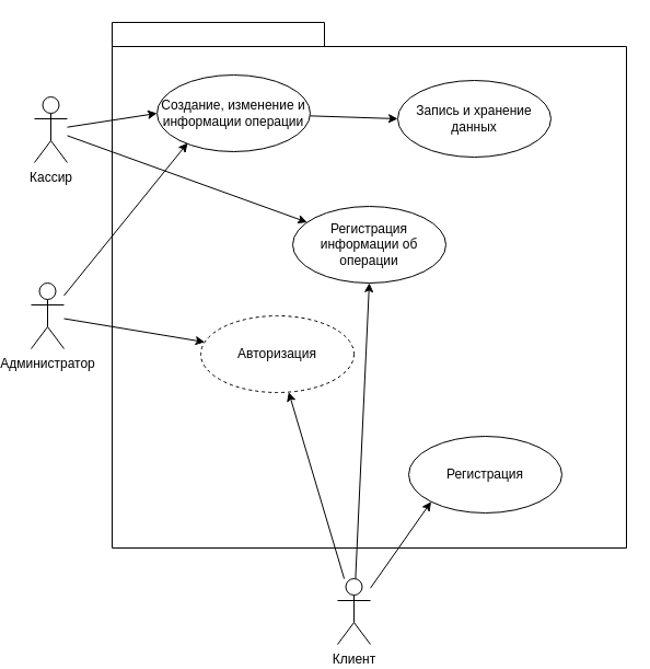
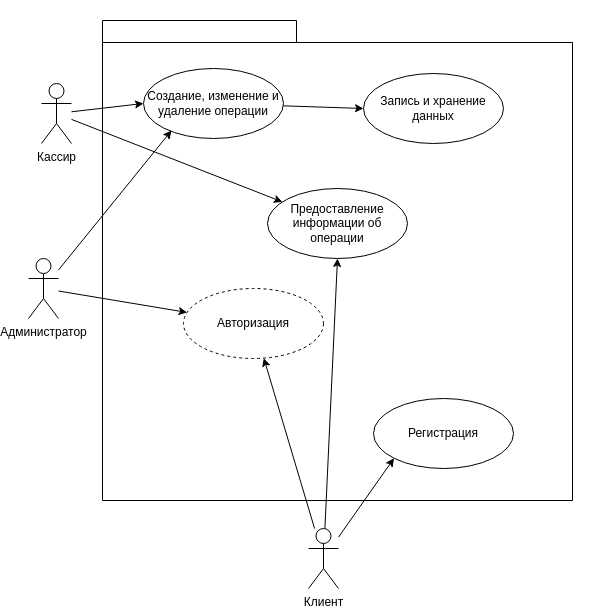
- <mxCell id="11" value="Создание, изменение и информации операции" style="ellipse;whiteSpace=wrap;html=1;" parent="1" vertex="1"><mxGeometry x="135" y="68" width="140" height="70" as="geometry" /></mxCell>
+ <mxCell id="11" value="Создание, изменение и удаление операции" style="ellipse;whiteSpace=wrap;html=1;" parent="1" vertex="1"><mxGeometry x="135" y="68" width="140" height="70" as="geometry" /></mxCell>
- <mxCell id="9" value="Кассир" style="shape=umlActor;verticalLabelPosition=bottom;verticalAlign=top;html=1;" parent="1" vertex="1"><mxGeometry x="23" y="88" width="30" height="60" as="geometry" /></mxCell>
+ <mxCell id="9" value="Кассир" style="shape=umlActor;verticalLabelPosition=bottom;verticalAlign=top;html=1;" parent="1" vertex="1"><mxGeometry x="33" y="83" width="30" height="60" as="geometry" /></mxCell>
- <mxCell id="15" value="Регистрация информации об операции" style="ellipse;whiteSpace=wrap;html=1;" parent="1" vertex="1"><mxGeometry x="259" y="188" width="140" height="70" as="geometry" /></mxCell>
+ <mxCell id="15" value="Предоставление информации об операции" style="ellipse;whiteSpace=wrap;html=1;" parent="1" vertex="1"><mxGeometry x="259" y="188" width="140" height="70" as="geometry" /></mxCell>
